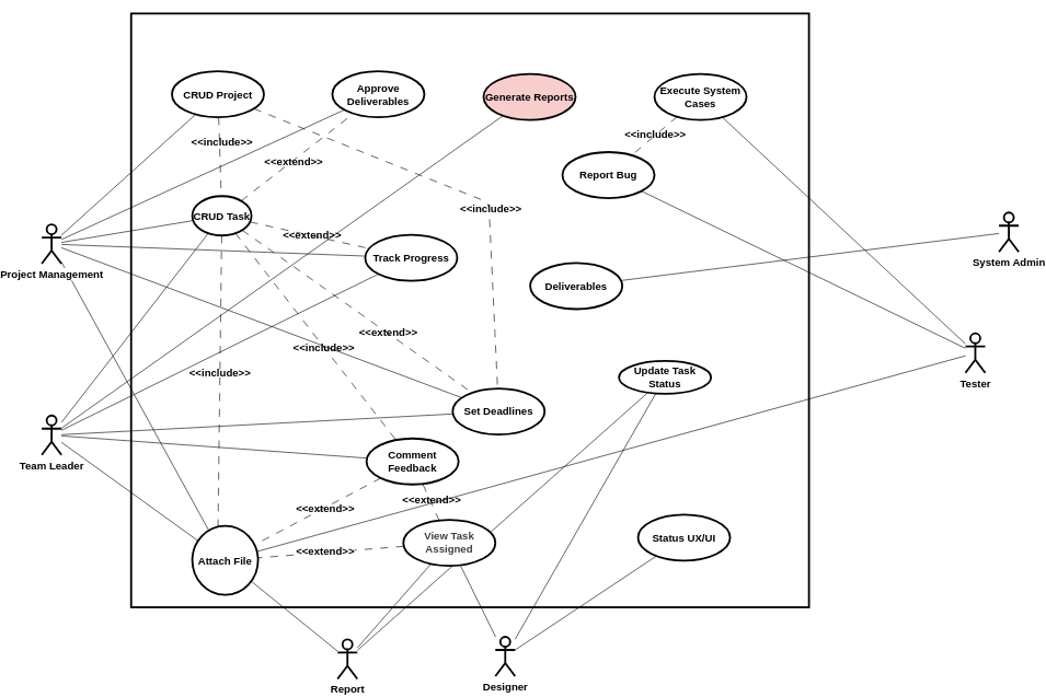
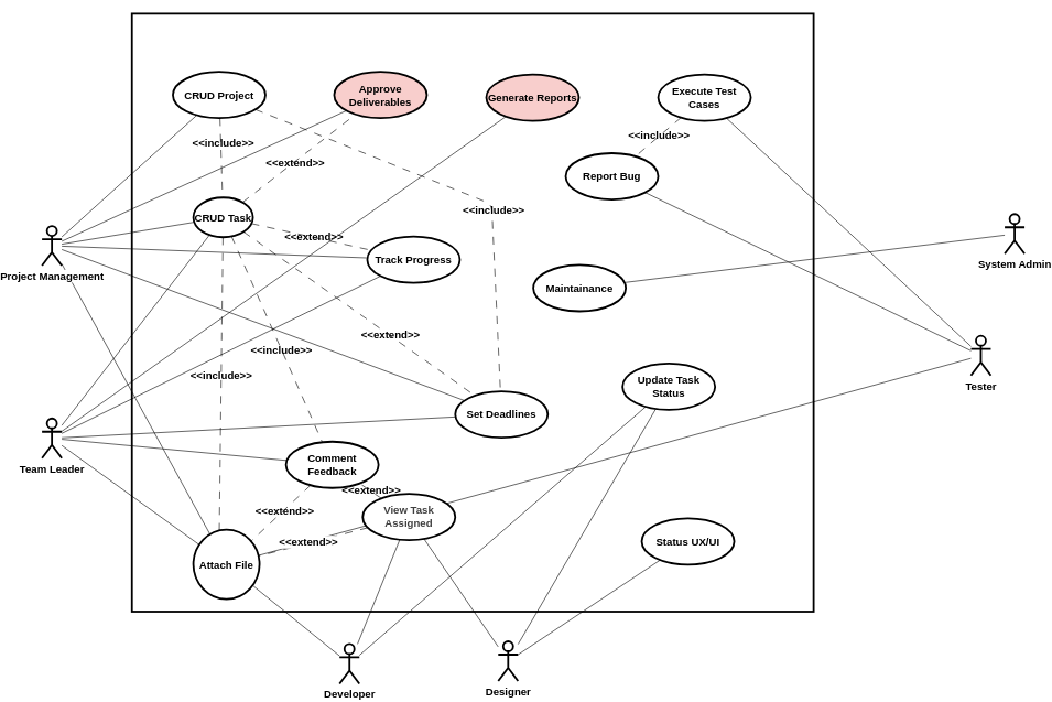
- <mxCell id="24" value="Approve Deliverables" style="ellipse;whiteSpace=wrap;html=1;fontFamily=Helvetica;fontSize=16;fontColor=default;labelBackgroundColor=none;fontStyle=1;strokeWidth=3;" parent="1" vertex="1"><mxGeometry x="462" y="108" width="140" height="70" as="geometry" /></mxCell>
+ <mxCell id="24" value="Approve Deliverables" style="ellipse;whiteSpace=wrap;html=1;fontFamily=Helvetica;fontSize=16;fontColor=default;labelBackgroundColor=none;fontStyle=1;strokeWidth=3;fillColor=#f8cecc;" parent="1" vertex="1"><mxGeometry x="462" y="108" width="140" height="70" as="geometry" /></mxCell>
- <mxCell id="29" value="Execute System Cases" style="ellipse;whiteSpace=wrap;html=1;fontFamily=Helvetica;fontSize=16;fontColor=default;labelBackgroundColor=none;fontStyle=1;strokeWidth=3;" parent="1" vertex="1"><mxGeometry x="952" y="112" width="140" height="70" as="geometry" /></mxCell>
+ <mxCell id="29" value="Execute Test Cases" style="ellipse;whiteSpace=wrap;html=1;fontFamily=Helvetica;fontSize=16;fontColor=default;labelBackgroundColor=none;fontStyle=1;strokeWidth=3;" parent="1" vertex="1"><mxGeometry x="952" y="112" width="140" height="70" as="geometry" /></mxCell>
- <mxCell id="30" value="Deliverables" style="ellipse;whiteSpace=wrap;html=1;fontFamily=Helvetica;fontSize=16;fontColor=default;labelBackgroundColor=none;fontStyle=1;strokeWidth=3;" parent="1" vertex="1"><mxGeometry x="763" y="400" width="140" height="70" as="geometry" /></mxCell>
+ <mxCell id="30" value="Maintainance" style="ellipse;whiteSpace=wrap;html=1;fontFamily=Helvetica;fontSize=16;fontColor=default;labelBackgroundColor=none;fontStyle=1;strokeWidth=3;" parent="1" vertex="1"><mxGeometry x="763" y="400" width="140" height="70" as="geometry" /></mxCell>
- <mxCell id="65" value="Update Task Status" style="ellipse;whiteSpace=wrap;html=1;strokeColor=default;strokeWidth=3;align=center;verticalAlign=middle;fontFamily=Helvetica;fontSize=16;fontColor=default;fontStyle=1;labelBackgroundColor=none;fillColor=default;" parent="1" vertex="1"><mxGeometry x="898" y="549" width="140" height="50" as="geometry" /></mxCell>
+ <mxCell id="65" value="Update Task Status" style="ellipse;whiteSpace=wrap;html=1;strokeColor=default;strokeWidth=3;align=center;verticalAlign=middle;fontFamily=Helvetica;fontSize=16;fontColor=default;fontStyle=1;labelBackgroundColor=none;fillColor=default;" parent="1" vertex="1"><mxGeometry x="898" y="549" width="140" height="70" as="geometry" /></mxCell>
- <mxCell id="23" value="Comment Feedback" style="ellipse;whiteSpace=wrap;html=1;fontFamily=Helvetica;fontSize=16;fontColor=default;labelBackgroundColor=none;fontStyle=1;strokeWidth=3;" parent="1" vertex="1"><mxGeometry x="514" y="667" width="140" height="70" as="geometry" /></mxCell>
+ <mxCell id="23" value="Comment Feedback" style="ellipse;whiteSpace=wrap;html=1;fontFamily=Helvetica;fontSize=16;fontColor=default;labelBackgroundColor=none;fontStyle=1;strokeWidth=3;" parent="1" vertex="1"><mxGeometry x="389" y="667" width="140" height="70" as="geometry" /></mxCell>
- <mxCell id="64" value="&lt;span style=&quot;color: rgb(63, 63, 63);&quot;&gt;View Task Assigned&lt;/span&gt;" style="ellipse;whiteSpace=wrap;html=1;strokeColor=default;strokeWidth=3;align=center;verticalAlign=middle;fontFamily=Helvetica;fontSize=16;fontColor=default;fontStyle=1;labelBackgroundColor=none;fillColor=default;" parent="1" vertex="1"><mxGeometry x="570" y="791" width="140" height="70" as="geometry" /></mxCell>
+ <mxCell id="64" value="&lt;span style=&quot;color: rgb(63, 63, 63);&quot;&gt;View Task Assigned&lt;/span&gt;" style="ellipse;whiteSpace=wrap;html=1;strokeColor=default;strokeWidth=3;align=center;verticalAlign=middle;fontFamily=Helvetica;fontSize=16;fontColor=default;fontStyle=1;labelBackgroundColor=none;fillColor=default;" parent="1" vertex="1"><mxGeometry x="505" y="746" width="140" height="70" as="geometry" /></mxCell>
- <mxCell id="54" value="Report" style="shape=umlActor;verticalLabelPosition=bottom;verticalAlign=top;html=1;strokeColor=default;strokeWidth=3;align=center;fontFamily=Helvetica;fontSize=16;fontColor=default;fontStyle=1;labelBackgroundColor=default;fillColor=default;" parent="1" vertex="1"><mxGeometry x="470" y="973" width="30" height="60" as="geometry" /></mxCell>
+ <mxCell id="54" value="Developer" style="shape=umlActor;verticalLabelPosition=bottom;verticalAlign=top;html=1;strokeColor=default;strokeWidth=3;align=center;fontFamily=Helvetica;fontSize=16;fontColor=default;fontStyle=1;labelBackgroundColor=default;fillColor=default;" parent="1" vertex="1"><mxGeometry x="470" y="973" width="30" height="60" as="geometry" /></mxCell>
